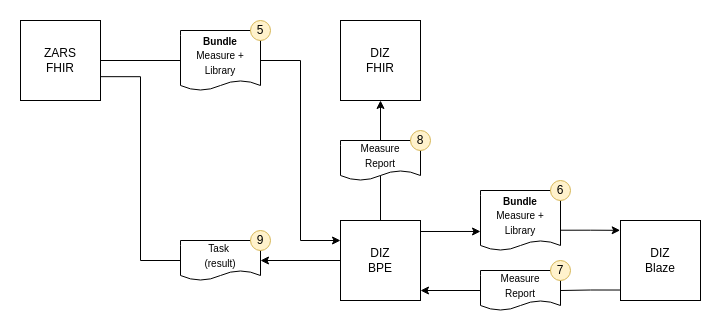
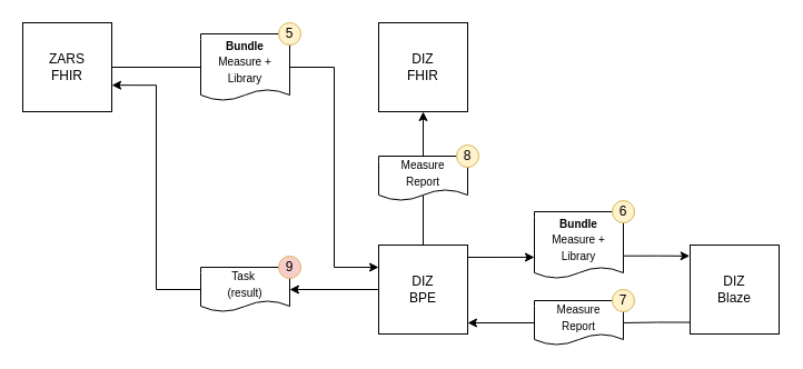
- <mxCell id="16" value="" style="edgeStyle=orthogonalEdgeStyle;rounded=0;orthogonalLoop=1;jettySize=auto;html=1;startArrow=none;startFill=0;endArrow=none;endFill=1;entryX=1.001;entryY=0.702;entryDx=0;entryDy=0;entryPerimeter=0;exitX=0;exitY=0.5;exitDx=0;exitDy=0;" parent="1" source="17" target="3" edge="1"><mxGeometry relative="1" as="geometry" /></mxCell>
+ <mxCell id="16" value="" style="edgeStyle=orthogonalEdgeStyle;rounded=0;orthogonalLoop=1;jettySize=auto;html=1;startArrow=none;startFill=0;endArrow=classic;endFill=1;entryX=1.001;entryY=0.702;entryDx=0;entryDy=0;entryPerimeter=0;exitX=0;exitY=0.5;exitDx=0;exitDy=0;" parent="1" source="17" target="3" edge="1"><mxGeometry relative="1" as="geometry" /></mxCell>
- <mxCell id="25" value="9" style="ellipse;whiteSpace=wrap;html=1;aspect=fixed;fillColor=#fff2cc;strokeColor=#d6b656;" parent="1" vertex="1"><mxGeometry x="250" y="230" width="20" height="20" as="geometry" /></mxCell>
+ <mxCell id="25" value="9" style="ellipse;whiteSpace=wrap;html=1;aspect=fixed;fillColor=#f8cecc;strokeColor=#d6b656;" parent="1" vertex="1"><mxGeometry x="250" y="230" width="20" height="20" as="geometry" /></mxCell>
